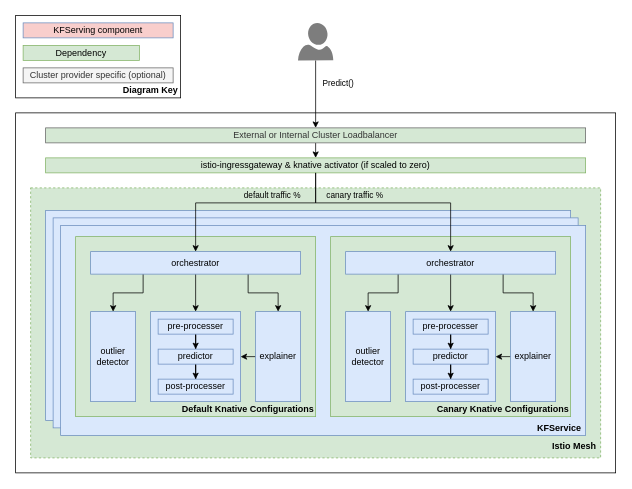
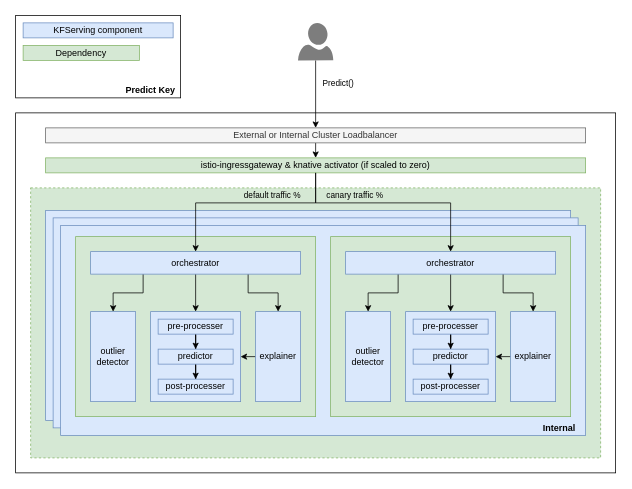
- <mxCell id="47" value="KFServing component" style="rounded=0;whiteSpace=wrap;html=1;fillColor=#f8cecc;strokeColor=#6c8ebf;" vertex="1" parent="1"><mxGeometry x="30" y="30" width="200" height="20" as="geometry" /></mxCell>
+ <mxCell id="47" value="KFServing component" style="rounded=0;whiteSpace=wrap;html=1;fillColor=#dae8fc;strokeColor=#6c8ebf;" vertex="1" parent="1"><mxGeometry x="30" y="30" width="200" height="20" as="geometry" /></mxCell>
- <mxCell id="48" value="Cluster provider specific (optional)" style="rounded=0;whiteSpace=wrap;html=1;fillColor=#f5f5f5;strokeColor=#666666;fontColor=#333333;" vertex="1" parent="1"><mxGeometry x="30" y="90" width="200" height="20" as="geometry" /></mxCell>
- <mxCell id="50" value="&lt;b&gt;Diagram Key&lt;/b&gt;" style="text;html=1;strokeColor=none;fillColor=none;align=center;verticalAlign=middle;whiteSpace=wrap;rounded=0;" vertex="1" parent="1"><mxGeometry x="160" y="110" width="80" height="20" as="geometry" /></mxCell>
+ <mxCell id="50" value="&lt;b&gt;Predict Key&lt;/b&gt;" style="text;html=1;strokeColor=none;fillColor=none;align=center;verticalAlign=middle;whiteSpace=wrap;rounded=0;" vertex="1" parent="1"><mxGeometry x="160" y="110" width="80" height="20" as="geometry" /></mxCell>
- <mxCell id="42" value="External or Internal Cluster Loadbalancer" style="rounded=0;whiteSpace=wrap;html=1;fillColor=#d5e8d4;strokeColor=#666666;fontColor=#333333;" vertex="1" parent="1"><mxGeometry x="60" y="170" width="720" height="20" as="geometry" /></mxCell>
+ <mxCell id="42" value="External or Internal Cluster Loadbalancer" style="rounded=0;whiteSpace=wrap;html=1;fillColor=#f5f5f5;strokeColor=#666666;fontColor=#333333;" vertex="1" parent="1"><mxGeometry x="60" y="170" width="720" height="20" as="geometry" /></mxCell>
- <mxCell id="39" value="&lt;b&gt;Default Knative Configurations&lt;/b&gt;" style="text;html=1;strokeColor=none;fillColor=none;align=center;verticalAlign=middle;whiteSpace=wrap;rounded=0;" vertex="1" parent="1"><mxGeometry x="240" y="535" width="180" height="20" as="geometry" /></mxCell>
- <mxCell id="24" value="&lt;b&gt;Canary Knative Configurations&lt;/b&gt;" style="text;html=1;strokeColor=none;fillColor=none;align=center;verticalAlign=middle;whiteSpace=wrap;rounded=0;" vertex="1" parent="1"><mxGeometry x="580" y="535" width="180" height="20" as="geometry" /></mxCell>
- <mxCell id="40" value="&lt;b&gt;KFService&lt;/b&gt;" style="text;html=1;strokeColor=none;fillColor=none;align=center;verticalAlign=middle;whiteSpace=wrap;rounded=0;" vertex="1" parent="1"><mxGeometry x="710" y="560" width="70" height="20" as="geometry" /></mxCell>
+ <mxCell id="40" value="&lt;b&gt;Internal&lt;/b&gt;" style="text;html=1;strokeColor=none;fillColor=none;align=center;verticalAlign=middle;whiteSpace=wrap;rounded=0;" vertex="1" parent="1"><mxGeometry x="710" y="560" width="70" height="20" as="geometry" /></mxCell>
- <mxCell id="43" value="&lt;b&gt;Istio Mesh&lt;/b&gt;" style="text;html=1;strokeColor=none;fillColor=none;align=center;verticalAlign=middle;whiteSpace=wrap;rounded=0;" vertex="1" parent="1"><mxGeometry x="730" y="585" width="70" height="20" as="geometry" /></mxCell>
